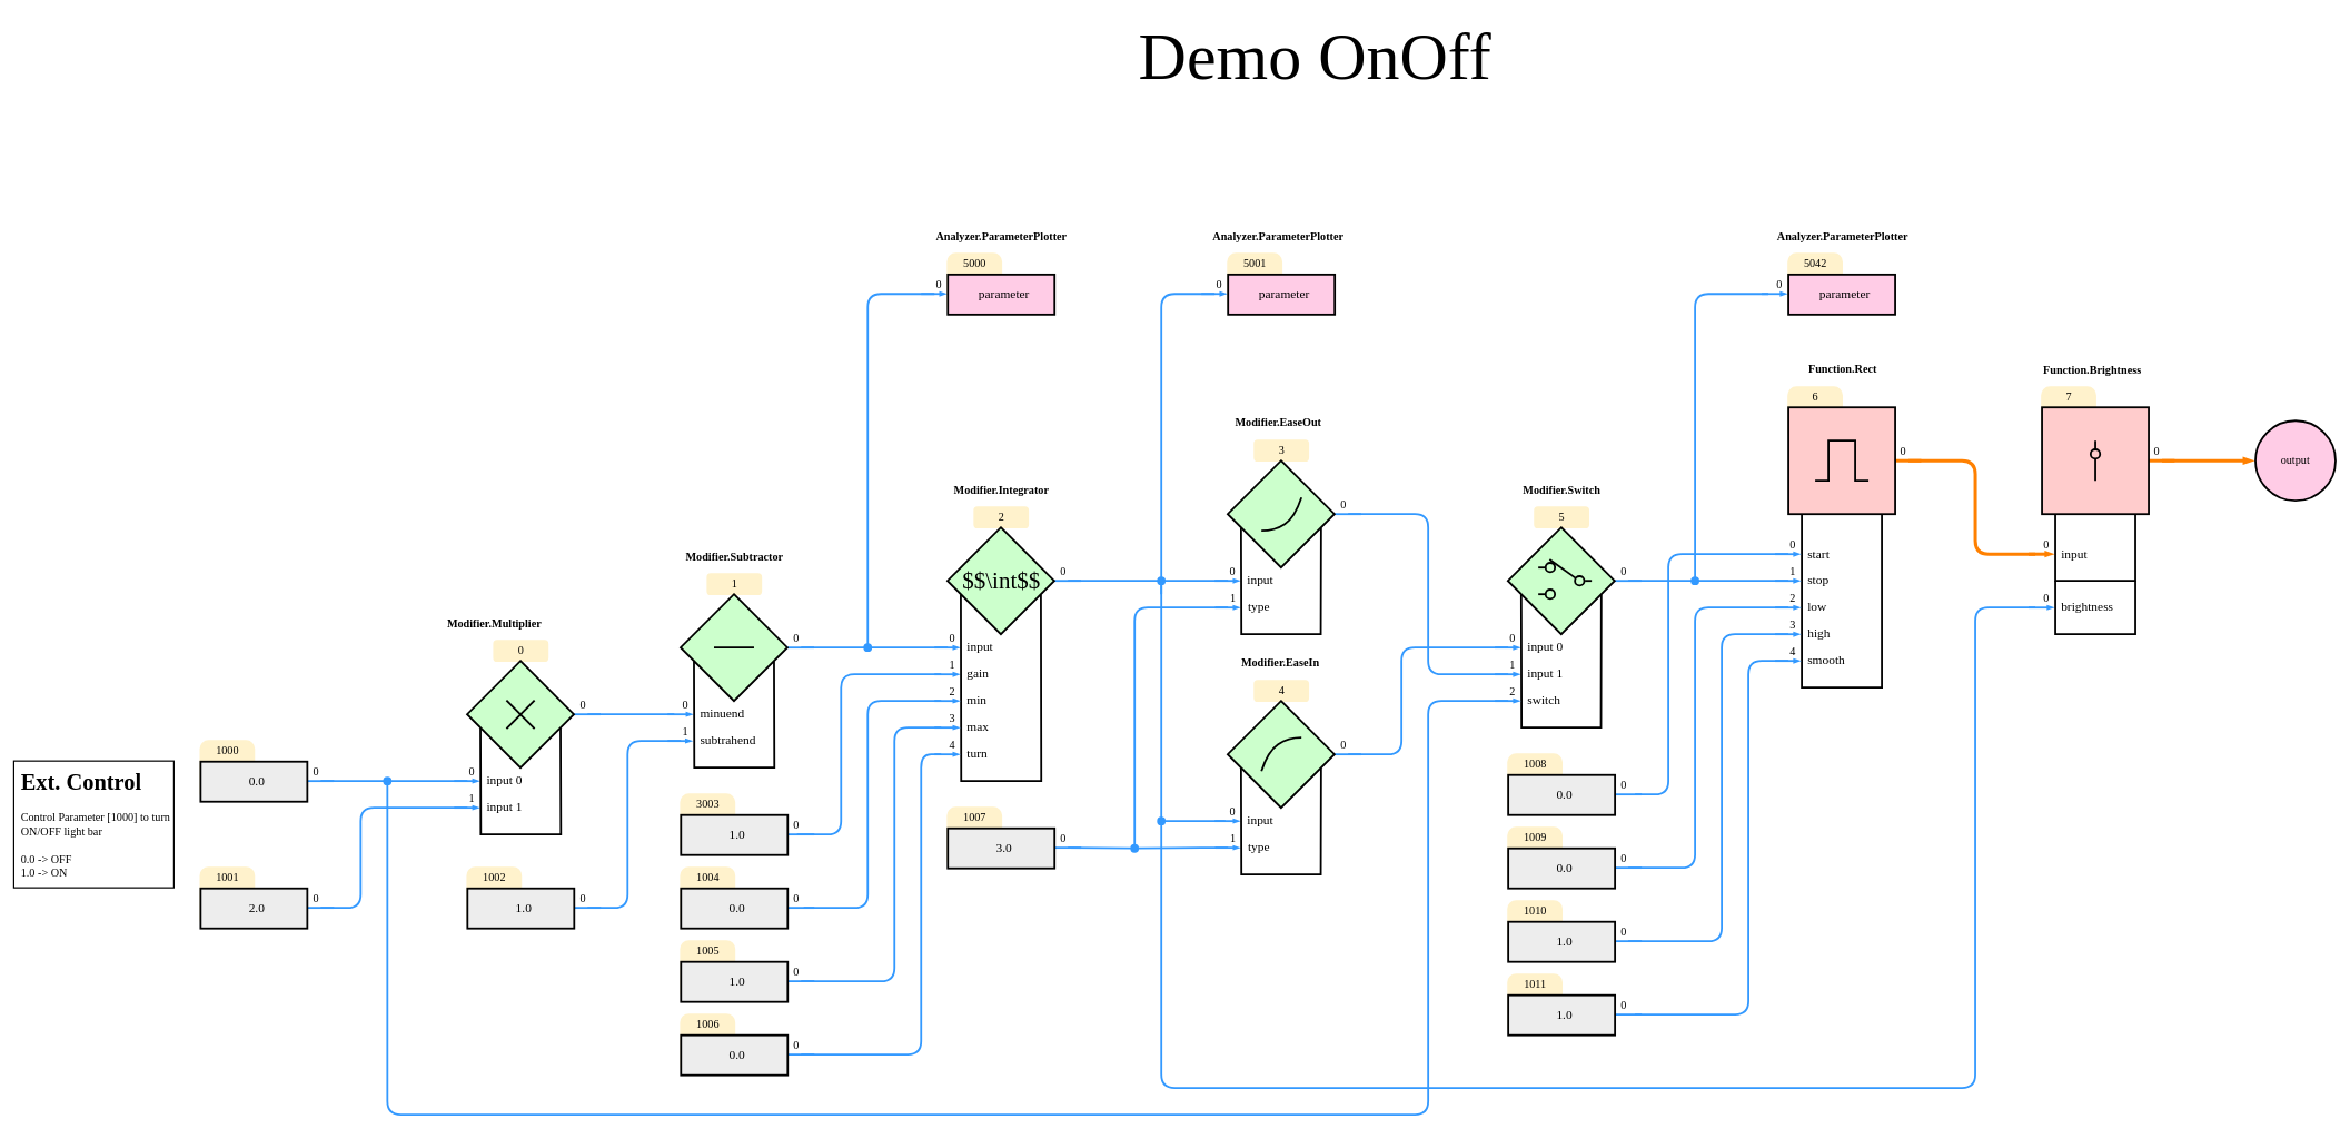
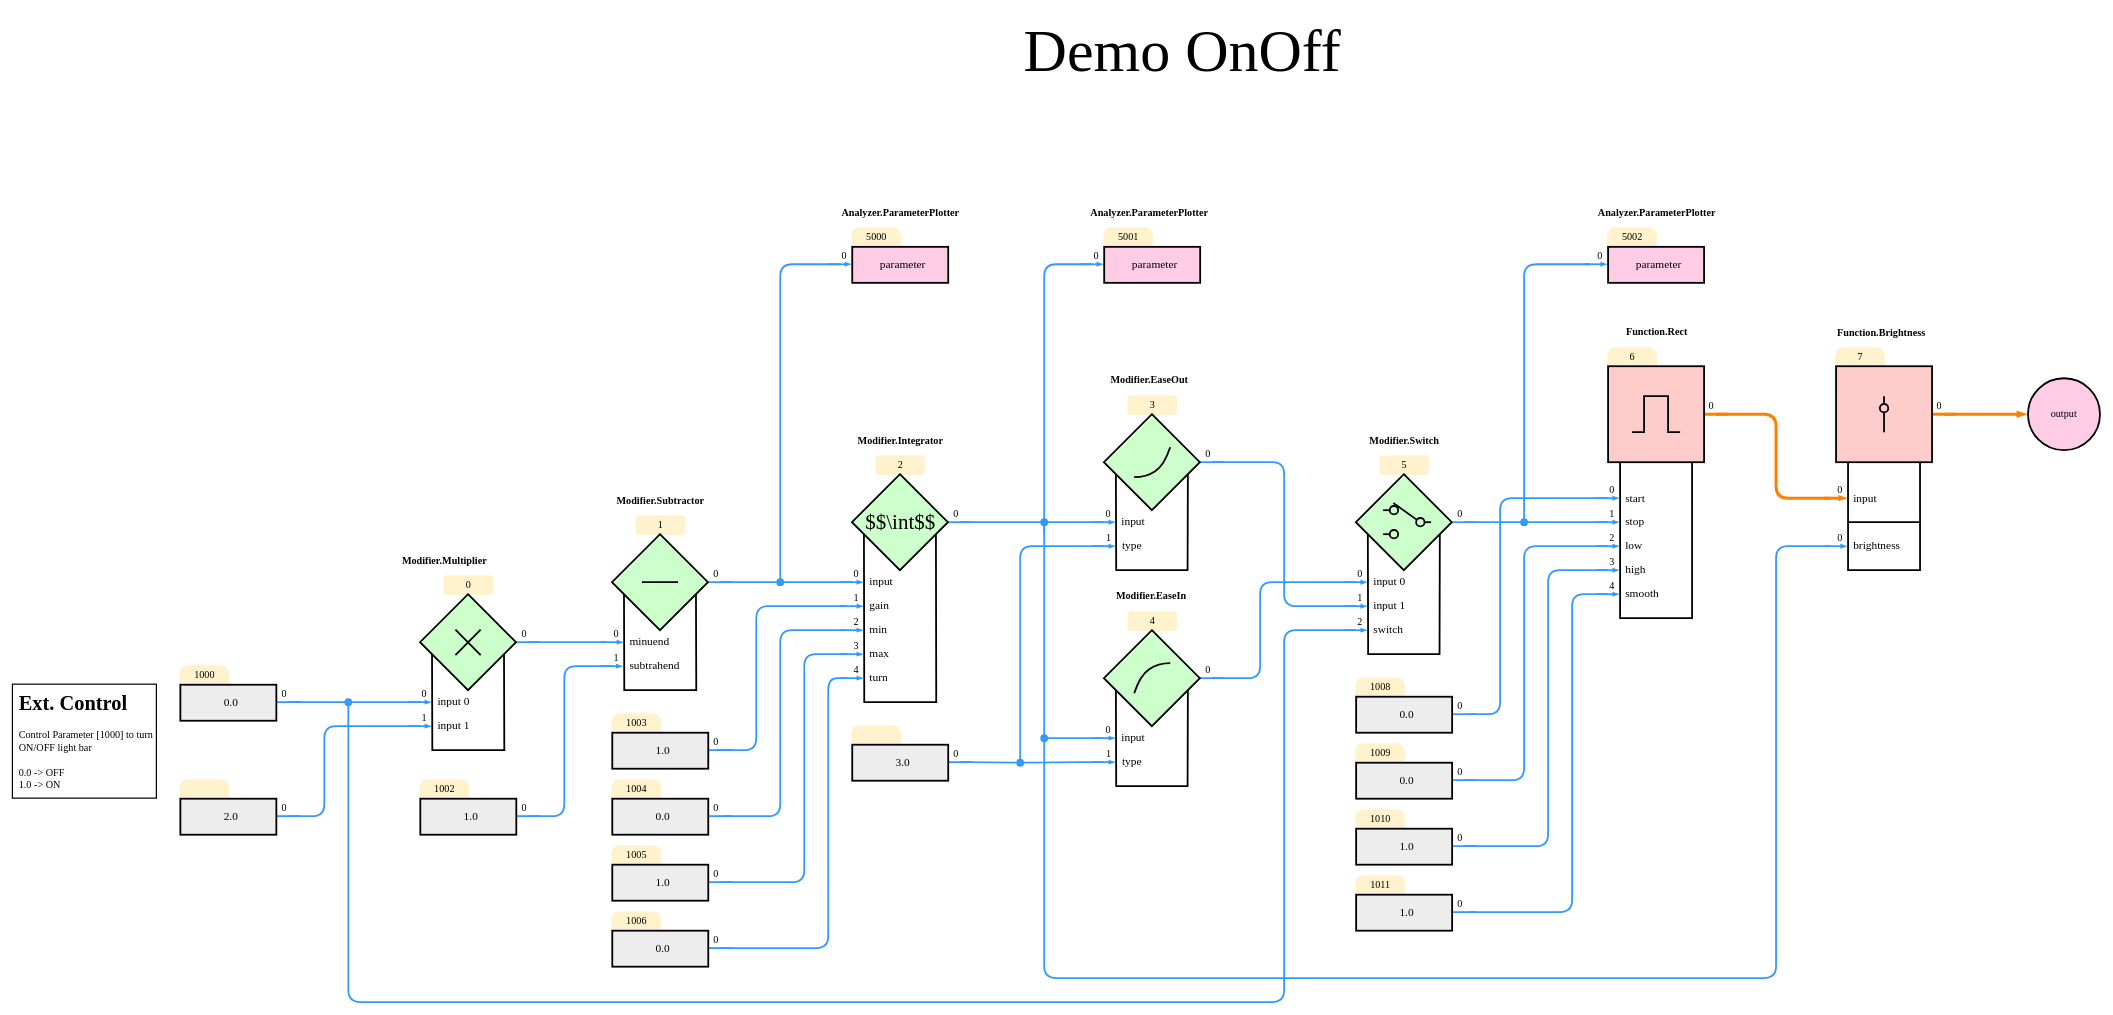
- <mxCell id="292" value="5042" style="text;html=1;align=center;verticalAlign=middle;resizable=0;points=[];autosize=1;strokeColor=none;fillColor=none;fontSize=17;fontFamily=Tahoma;" vertex="1" parent="286"><mxGeometry x="50" y="-30" width="60" height="30" as="geometry" /></mxCell>
+ <mxCell id="292" value="5002" style="text;html=1;align=center;verticalAlign=middle;resizable=0;points=[];autosize=1;strokeColor=none;fillColor=none;fontSize=17;fontFamily=Tahoma;" vertex="1" parent="286"><mxGeometry x="50" y="-30" width="60" height="30" as="geometry" /></mxCell>
- <mxCell id="187" value="3003" style="text;html=1;align=center;verticalAlign=middle;resizable=0;points=[];autosize=1;strokeColor=none;fillColor=none;fontSize=17;fontFamily=Tahoma;" vertex="1" parent="1"><mxGeometry x="1030" y="1190" width="60" height="30" as="geometry" /></mxCell>
+ <mxCell id="187" value="1003" style="text;html=1;align=center;verticalAlign=middle;resizable=0;points=[];autosize=1;strokeColor=none;fillColor=none;fontSize=17;fontFamily=Tahoma;" vertex="1" parent="1"><mxGeometry x="1030" y="1190" width="60" height="30" as="geometry" /></mxCell>
- <mxCell id="217" value="1007" style="text;html=1;align=center;verticalAlign=middle;resizable=0;points=[];autosize=1;strokeColor=none;fillColor=none;fontSize=17;fontFamily=Tahoma;" vertex="1" parent="1"><mxGeometry x="1430" y="1210" width="60" height="30" as="geometry" /></mxCell>
- <mxCell id="180" value="1001" style="text;html=1;align=center;verticalAlign=middle;resizable=0;points=[];autosize=1;strokeColor=none;fillColor=none;fontSize=17;fontFamily=Tahoma;" vertex="1" parent="1"><mxGeometry x="310" y="1300" width="60" height="30" as="geometry" /></mxCell>
